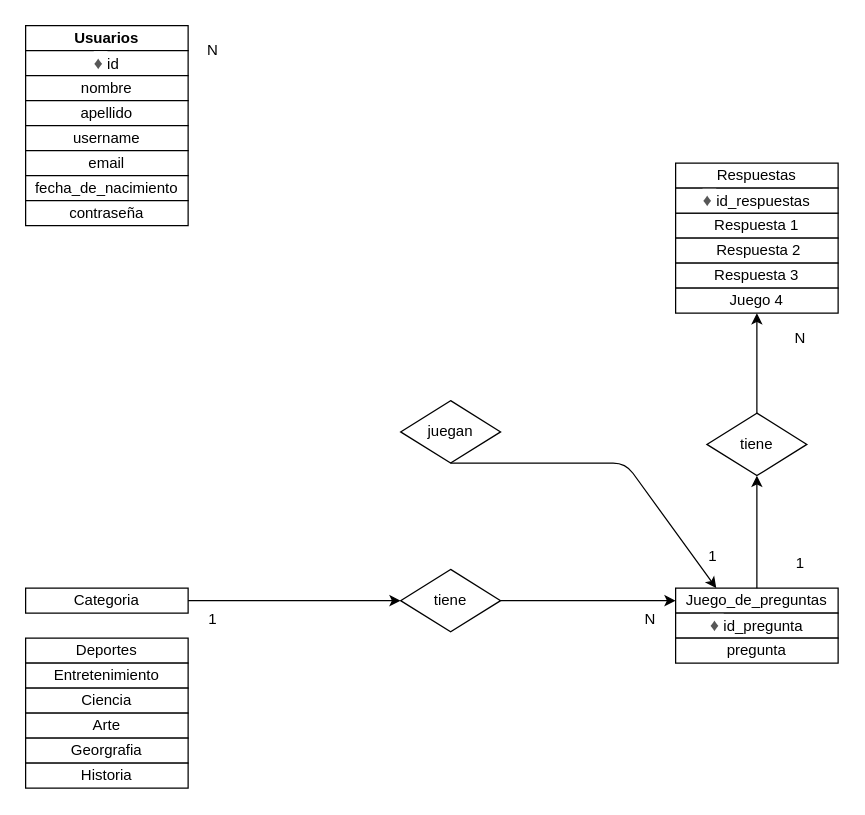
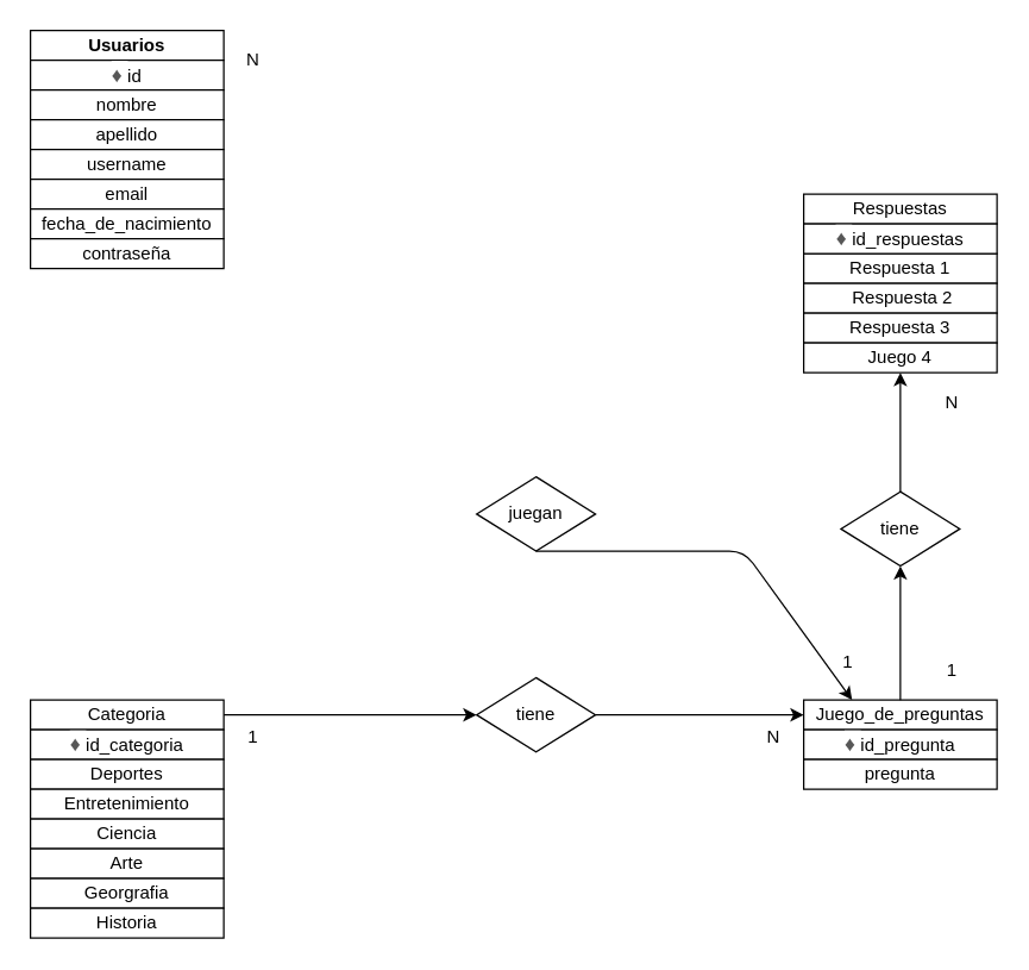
+ <mxCell id="11" value="&lt;span style=&quot;color: rgb(87 , 87 , 87) ; font-family: &amp;#34;lato&amp;#34; , &amp;#34;roboto&amp;#34; , &amp;#34;helvetica&amp;#34; , &amp;#34;helvetica neue&amp;#34; , &amp;#34;arial&amp;#34; , sans-serif ; font-size: 14px ; background-color: rgb(255 , 255 , 255)&quot;&gt;♦&amp;nbsp;&lt;/span&gt;id_categoria" style="rounded=0;whiteSpace=wrap;html=1;" parent="1" vertex="1"><mxGeometry x="20" y="490" width="130" height="20" as="geometry" /></mxCell>
